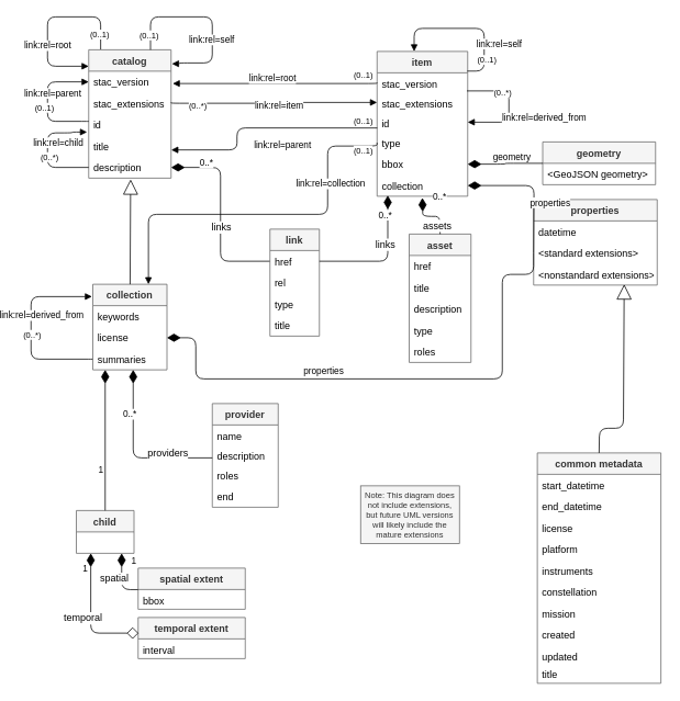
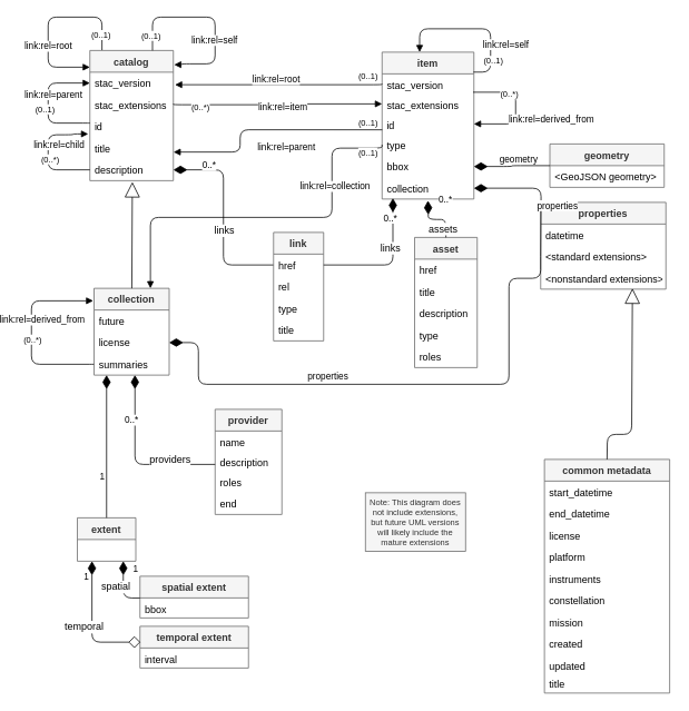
- <mxCell id="28" value="keywords" style="text;strokeColor=none;fillColor=none;align=left;verticalAlign=top;spacingLeft=4;spacingRight=4;overflow=hidden;rotatable=0;points=[[0,0.5],[1,0.5]];portConstraint=eastwest;" parent="27" vertex="1"><mxGeometry y="26" width="90" height="26" as="geometry" /></mxCell>
+ <mxCell id="28" value="future" style="text;strokeColor=none;fillColor=none;align=left;verticalAlign=top;spacingLeft=4;spacingRight=4;overflow=hidden;rotatable=0;points=[[0,0.5],[1,0.5]];portConstraint=eastwest;" parent="27" vertex="1"><mxGeometry y="26" width="90" height="26" as="geometry" /></mxCell>
- <mxCell id="68" value="child" style="swimlane;fontStyle=1;childLayout=stackLayout;horizontal=1;startSize=26;fillColor=#f5f5f5;horizontalStack=0;resizeParent=1;resizeParentMax=0;resizeLast=0;collapsible=1;marginBottom=0;strokeColor=#666666;fontColor=#333333;" parent="1" vertex="1"><mxGeometry x="20" y="620" width="70" height="52" as="geometry" /></mxCell>
+ <mxCell id="68" value="extent" style="swimlane;fontStyle=1;childLayout=stackLayout;horizontal=1;startSize=26;fillColor=#f5f5f5;horizontalStack=0;resizeParent=1;resizeParentMax=0;resizeLast=0;collapsible=1;marginBottom=0;strokeColor=#666666;fontColor=#333333;" parent="1" vertex="1"><mxGeometry x="20" y="620" width="70" height="52" as="geometry" /></mxCell>
